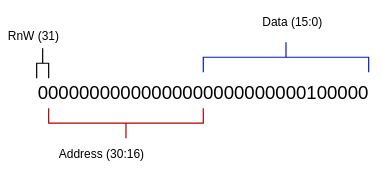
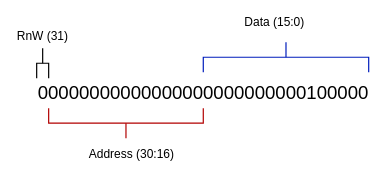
- <mxCell id="8" value="Data (15:0)" style="text;html=1;strokeColor=none;fillColor=none;align=center;verticalAlign=middle;whiteSpace=wrap;rounded=0;fontSize=20;" parent="1" vertex="1"><mxGeometry x="434" y="20" width="105.5" height="30" as="geometry" /></mxCell>
+ <mxCell id="8" value="Data (15:0)" style="text;html=1;strokeColor=none;fillColor=none;align=center;verticalAlign=middle;whiteSpace=wrap;rounded=0;fontSize=20;" parent="1" vertex="1"><mxGeometry x="404" y="20" width="105.5" height="30" as="geometry" /></mxCell>
- <mxCell id="4" value="&lt;font style=&quot;font-size: 20px&quot;&gt;RnW (31)&lt;/font&gt;" style="text;html=1;strokeColor=none;fillColor=none;align=center;verticalAlign=middle;whiteSpace=wrap;rounded=0;fontSize=31;" parent="1" vertex="1"><mxGeometry x="5" y="40" width="100" height="30" as="geometry" /></mxCell>
+ <mxCell id="4" value="&lt;font style=&quot;font-size: 20px&quot;&gt;RnW (31)&lt;/font&gt;" style="text;html=1;strokeColor=none;fillColor=none;align=center;verticalAlign=middle;whiteSpace=wrap;rounded=0;fontSize=31;" parent="1" vertex="1"><mxGeometry x="20" y="40" width="100" height="30" as="geometry" /></mxCell>
- <mxCell id="6" value="Address (30:16)" style="text;html=1;strokeColor=none;fillColor=none;align=center;verticalAlign=middle;whiteSpace=wrap;rounded=0;fontSize=20;" parent="1" vertex="1"><mxGeometry x="70" y="240" width="197" height="30" as="geometry" /></mxCell>
+ <mxCell id="6" value="Address (30:16)" style="text;html=1;strokeColor=none;fillColor=none;align=center;verticalAlign=middle;whiteSpace=wrap;rounded=0;fontSize=20;" parent="1" vertex="1"><mxGeometry x="120" y="240" width="197" height="30" as="geometry" /></mxCell>
